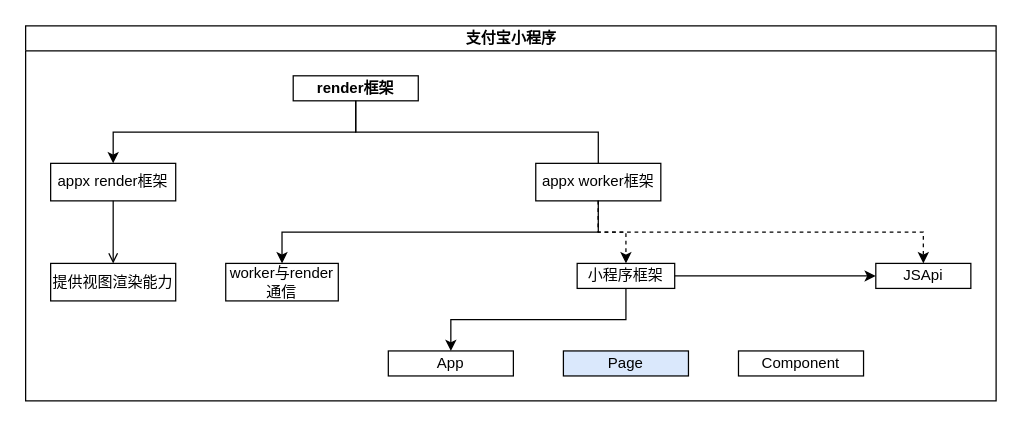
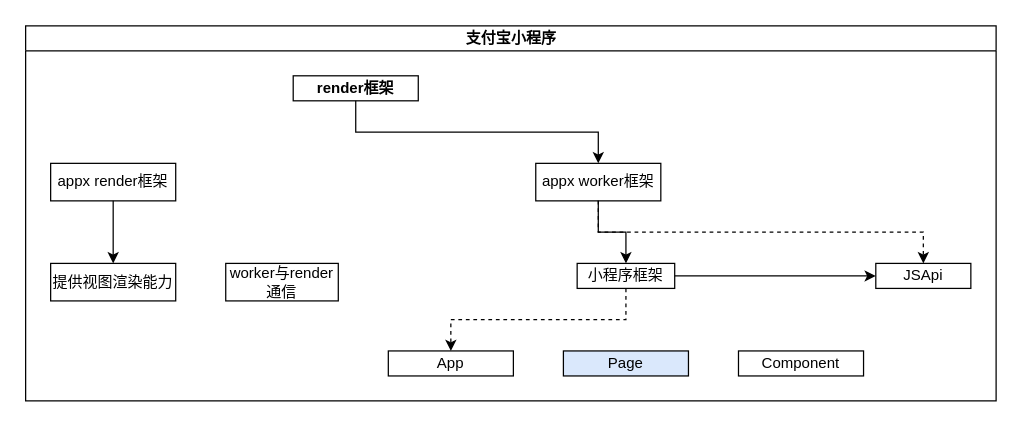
- <mxCell id="5" value="" style="edgeStyle=elbowEdgeStyle;elbow=vertical;html=1;rounded=0;" edge="1" parent="2" source="3" target="4"><mxGeometry relative="1" as="geometry" /></mxCell>
- <mxCell id="7" value="" style="edgeStyle=elbowEdgeStyle;elbow=vertical;html=1;rounded=0;endArrow=none;" edge="1" parent="2" source="3" target="6"><mxGeometry relative="1" as="geometry" /></mxCell>
+ <mxCell id="7" value="" style="edgeStyle=elbowEdgeStyle;elbow=vertical;html=1;rounded=0;" edge="1" parent="2" source="3" target="6"><mxGeometry relative="1" as="geometry" /></mxCell>
- <mxCell id="10" value="" style="edgeStyle=elbowEdgeStyle;elbow=vertical;html=1;rounded=0;" edge="1" target="11" source="6" parent="2"><mxGeometry relative="1" as="geometry"><mxPoint x="-161.5" y="340" as="sourcePoint" /></mxGeometry></mxCell>
- <mxCell id="12" value="" style="edgeStyle=elbowEdgeStyle;elbow=vertical;html=1;rounded=0;dashed=1;" edge="1" target="13" source="6" parent="2"><mxGeometry relative="1" as="geometry"><mxPoint x="-91.5" y="430" as="sourcePoint" /></mxGeometry></mxCell>
+ <mxCell id="12" value="" style="edgeStyle=elbowEdgeStyle;elbow=vertical;html=1;rounded=0;" edge="1" target="13" source="6" parent="2"><mxGeometry relative="1" as="geometry"><mxPoint x="-91.5" y="430" as="sourcePoint" /></mxGeometry></mxCell>
- <mxCell id="8" value="" style="edgeStyle=elbowEdgeStyle;elbow=vertical;html=1;rounded=0;endArrow=open;" edge="1" target="9" source="4" parent="2"><mxGeometry relative="1" as="geometry"><mxPoint x="-161.5" y="340" as="sourcePoint" /></mxGeometry></mxCell>
+ <mxCell id="8" value="" style="edgeStyle=elbowEdgeStyle;elbow=vertical;html=1;rounded=0;" edge="1" target="9" source="4" parent="2"><mxGeometry relative="1" as="geometry"><mxPoint x="-161.5" y="340" as="sourcePoint" /></mxGeometry></mxCell>
- <mxCell id="16" value="" style="edgeStyle=elbowEdgeStyle;elbow=vertical;html=1;rounded=0;" edge="1" target="17" source="13" parent="2"><mxGeometry relative="1" as="geometry"><mxPoint x="223.5" y="430" as="sourcePoint" /></mxGeometry></mxCell>
+ <mxCell id="16" value="" style="edgeStyle=elbowEdgeStyle;elbow=vertical;html=1;rounded=0;dashed=1;" edge="1" target="17" source="13" parent="2"><mxGeometry relative="1" as="geometry"><mxPoint x="223.5" y="430" as="sourcePoint" /></mxGeometry></mxCell>
